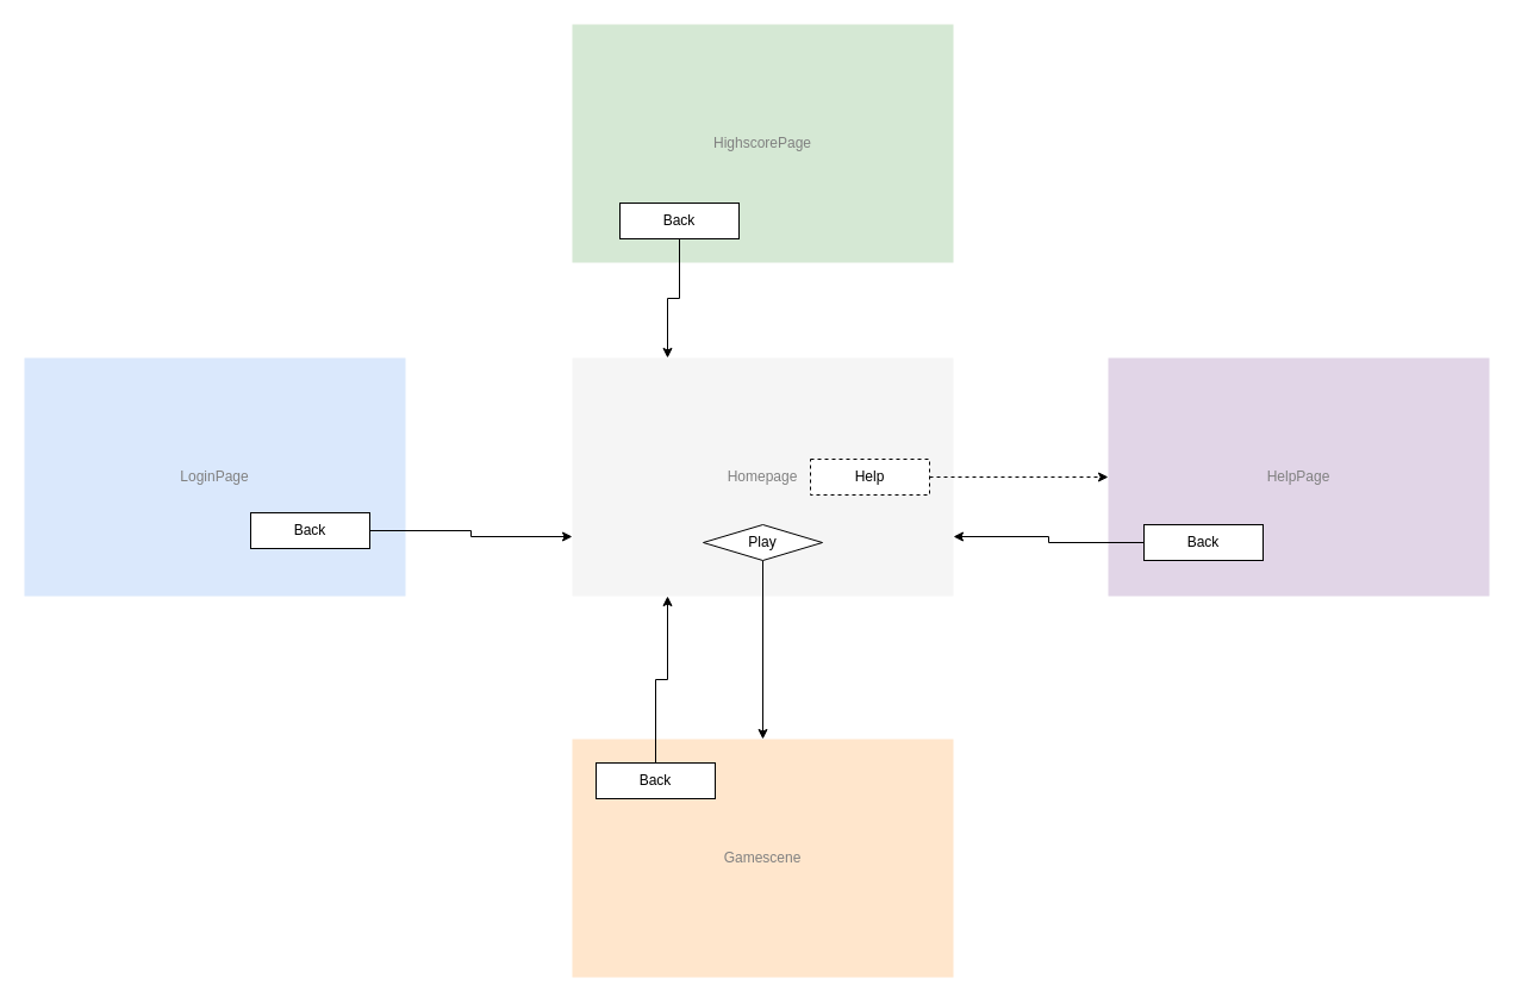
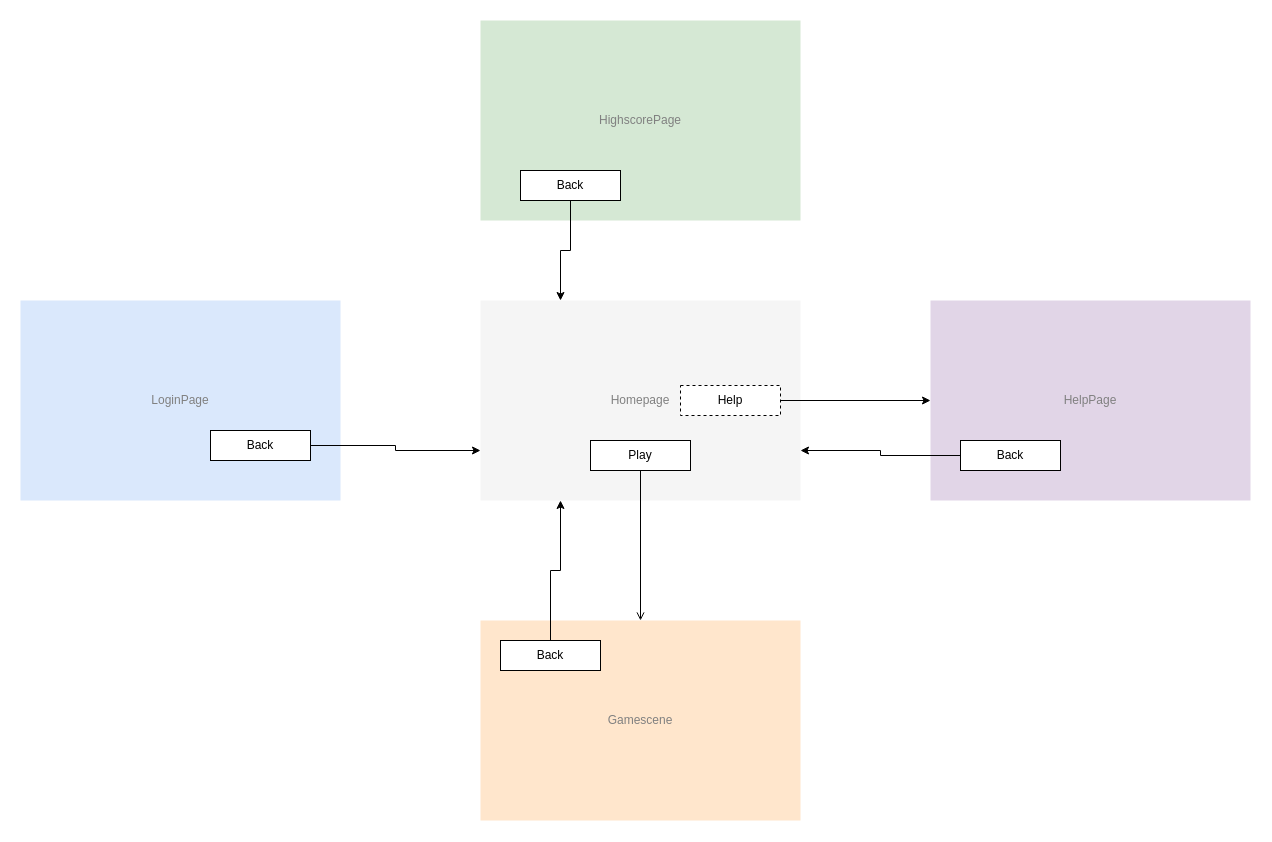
- <mxCell id="9" style="edgeStyle=orthogonalEdgeStyle;rounded=0;orthogonalLoop=1;jettySize=auto;html=1;exitX=1;exitY=0.5;exitDx=0;exitDy=0;entryX=0;entryY=0.5;entryDx=0;entryDy=0;dashed=1;" edge="1" parent="1" source="10" target="5"><mxGeometry relative="1" as="geometry" /></mxCell>
+ <mxCell id="9" style="edgeStyle=orthogonalEdgeStyle;rounded=0;orthogonalLoop=1;jettySize=auto;html=1;exitX=1;exitY=0.5;exitDx=0;exitDy=0;entryX=0;entryY=0.5;entryDx=0;entryDy=0;" edge="1" parent="1" source="10" target="5"><mxGeometry relative="1" as="geometry" /></mxCell>
- <mxCell id="8" value="Play" style="rhombus;whiteSpace=wrap;html=1;" vertex="1" parent="1"><mxGeometry x="590" y="440" width="100" height="30" as="geometry" /></mxCell>
+ <mxCell id="8" value="Play" style="rounded=0;whiteSpace=wrap;html=1;" vertex="1" parent="1"><mxGeometry x="590" y="440" width="100" height="30" as="geometry" /></mxCell>
- <mxCell id="7" style="edgeStyle=orthogonalEdgeStyle;rounded=0;orthogonalLoop=1;jettySize=auto;html=1;exitX=0.5;exitY=1;exitDx=0;exitDy=0;entryX=0.5;entryY=0;entryDx=0;entryDy=0;" edge="1" parent="1" source="8" target="3"><mxGeometry relative="1" as="geometry" /></mxCell>
+ <mxCell id="7" style="edgeStyle=orthogonalEdgeStyle;rounded=0;orthogonalLoop=1;jettySize=auto;html=1;exitX=0.5;exitY=1;exitDx=0;exitDy=0;entryX=0.5;entryY=0;entryDx=0;entryDy=0;endArrow=open;" edge="1" parent="1" source="8" target="3"><mxGeometry relative="1" as="geometry" /></mxCell>
